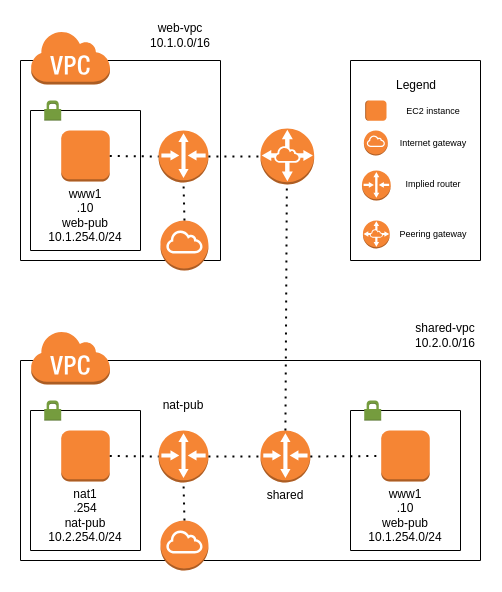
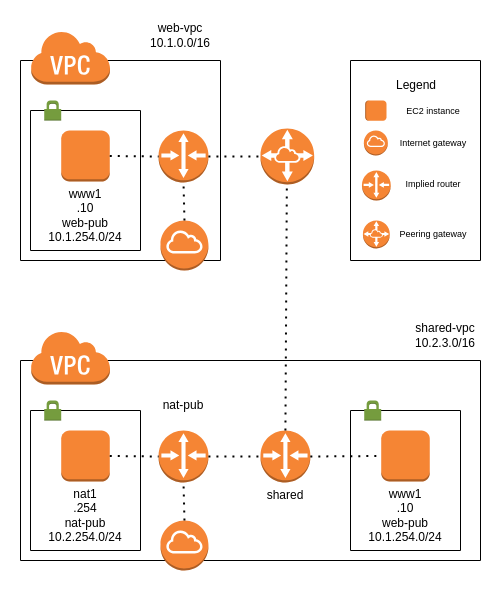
- <mxCell id="33" value="shared-vpc&lt;div&gt;10.2.0.0/16&lt;/div&gt;" style="text;html=1;align=center;verticalAlign=middle;whiteSpace=wrap;rounded=0;" vertex="1" parent="1"><mxGeometry x="410" y="320" width="70" height="30" as="geometry" /></mxCell>
+ <mxCell id="33" value="shared-vpc&lt;div&gt;10.2.3.0/16&lt;/div&gt;" style="text;html=1;align=center;verticalAlign=middle;whiteSpace=wrap;rounded=0;" vertex="1" parent="1"><mxGeometry x="410" y="320" width="70" height="30" as="geometry" /></mxCell>
